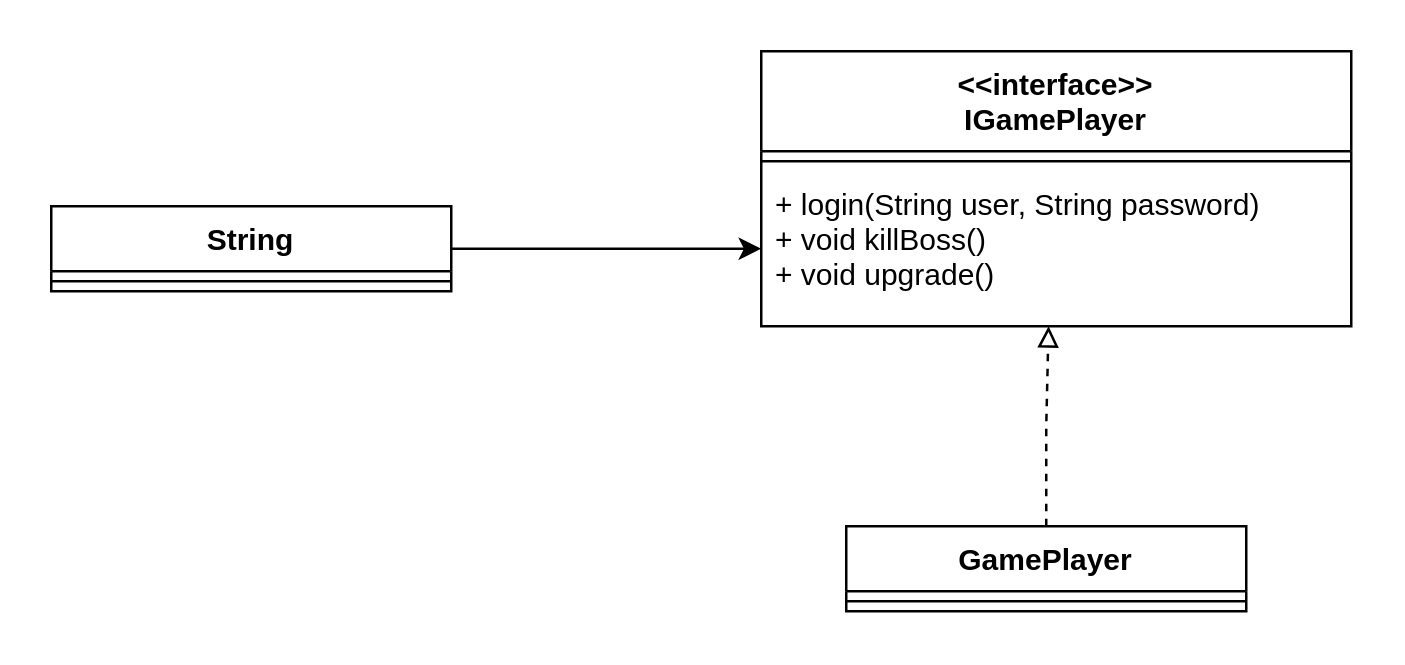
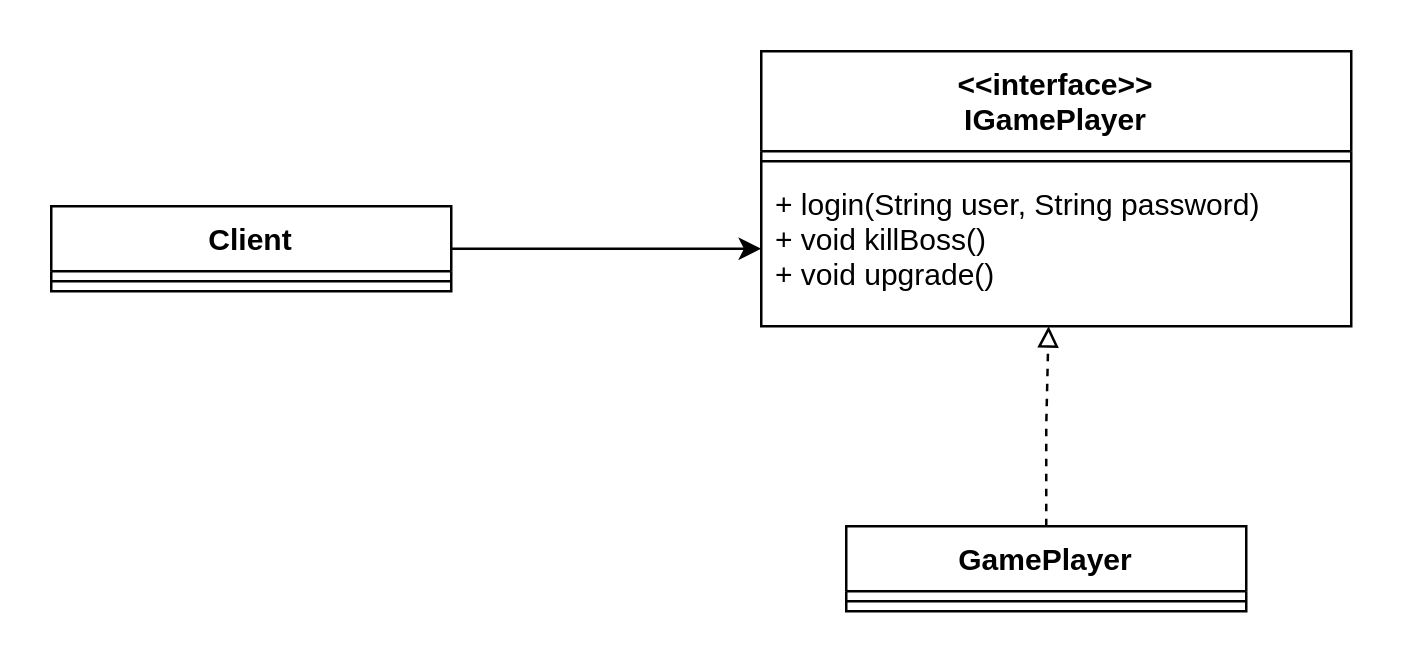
- <mxCell id="9" value="String" style="swimlane;fontStyle=1;align=center;verticalAlign=top;childLayout=stackLayout;horizontal=1;startSize=26;horizontalStack=0;resizeParent=1;resizeParentMax=0;resizeLast=0;collapsible=1;marginBottom=0;" vertex="1" parent="1"><mxGeometry x="20" y="82" width="160" height="34" as="geometry" /></mxCell>
+ <mxCell id="9" value="Client" style="swimlane;fontStyle=1;align=center;verticalAlign=top;childLayout=stackLayout;horizontal=1;startSize=26;horizontalStack=0;resizeParent=1;resizeParentMax=0;resizeLast=0;collapsible=1;marginBottom=0;" vertex="1" parent="1"><mxGeometry x="20" y="82" width="160" height="34" as="geometry" /></mxCell>
